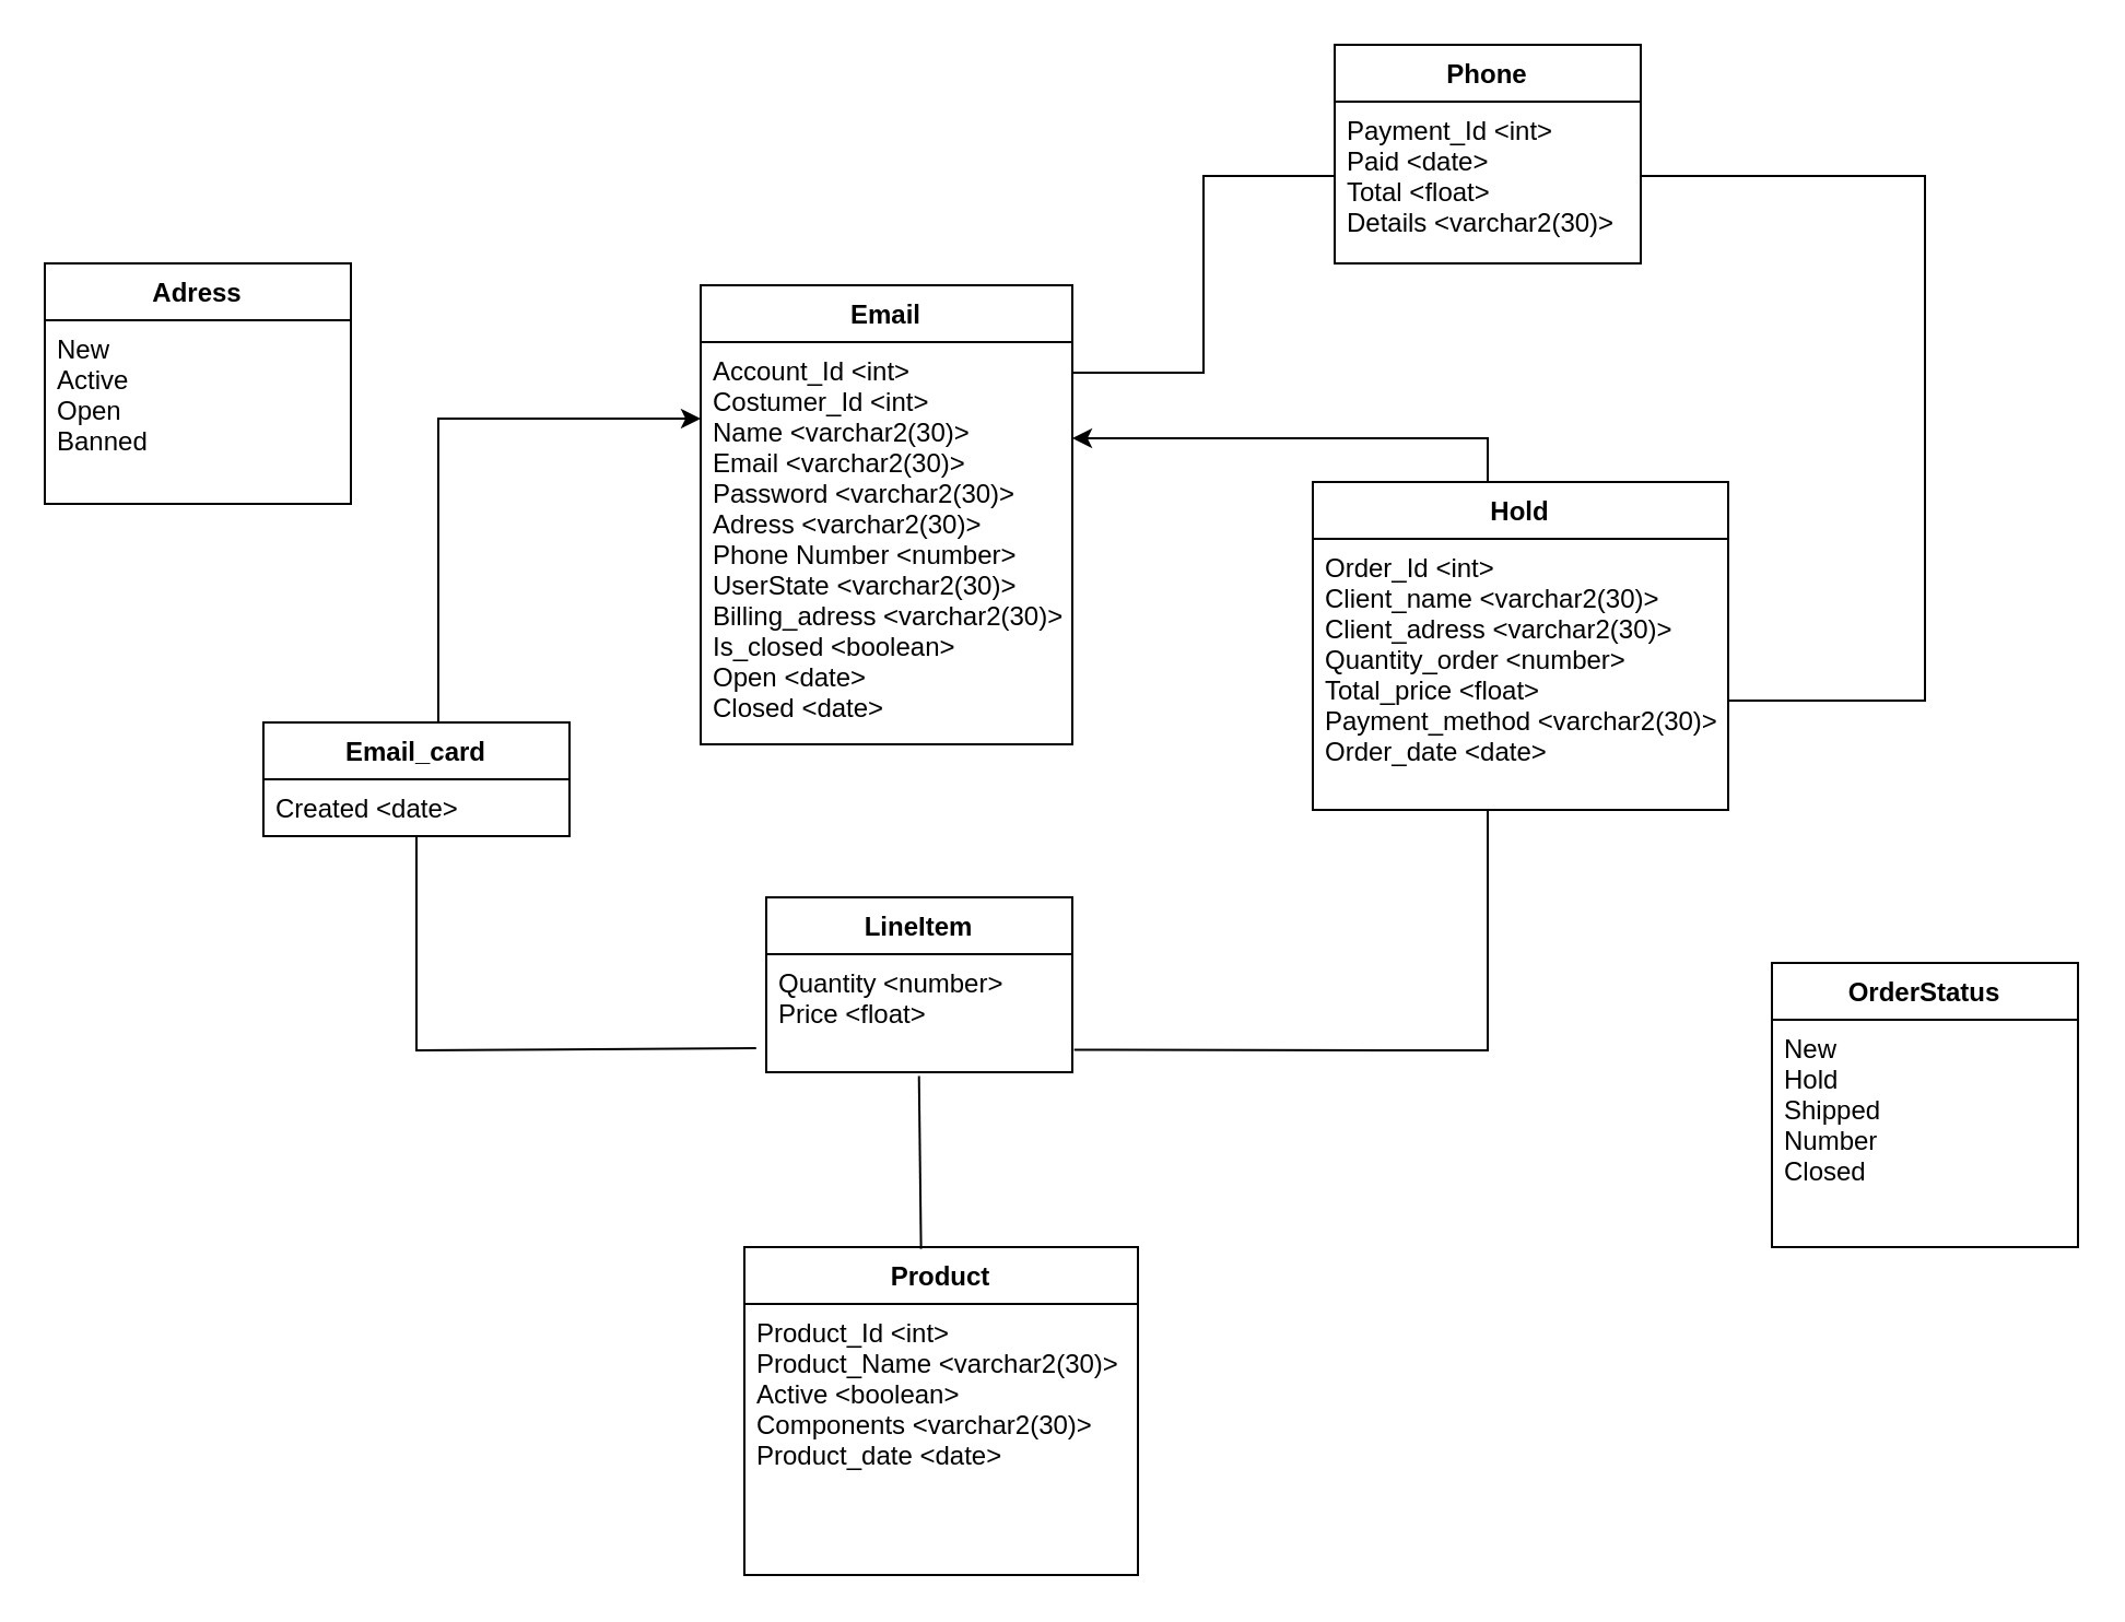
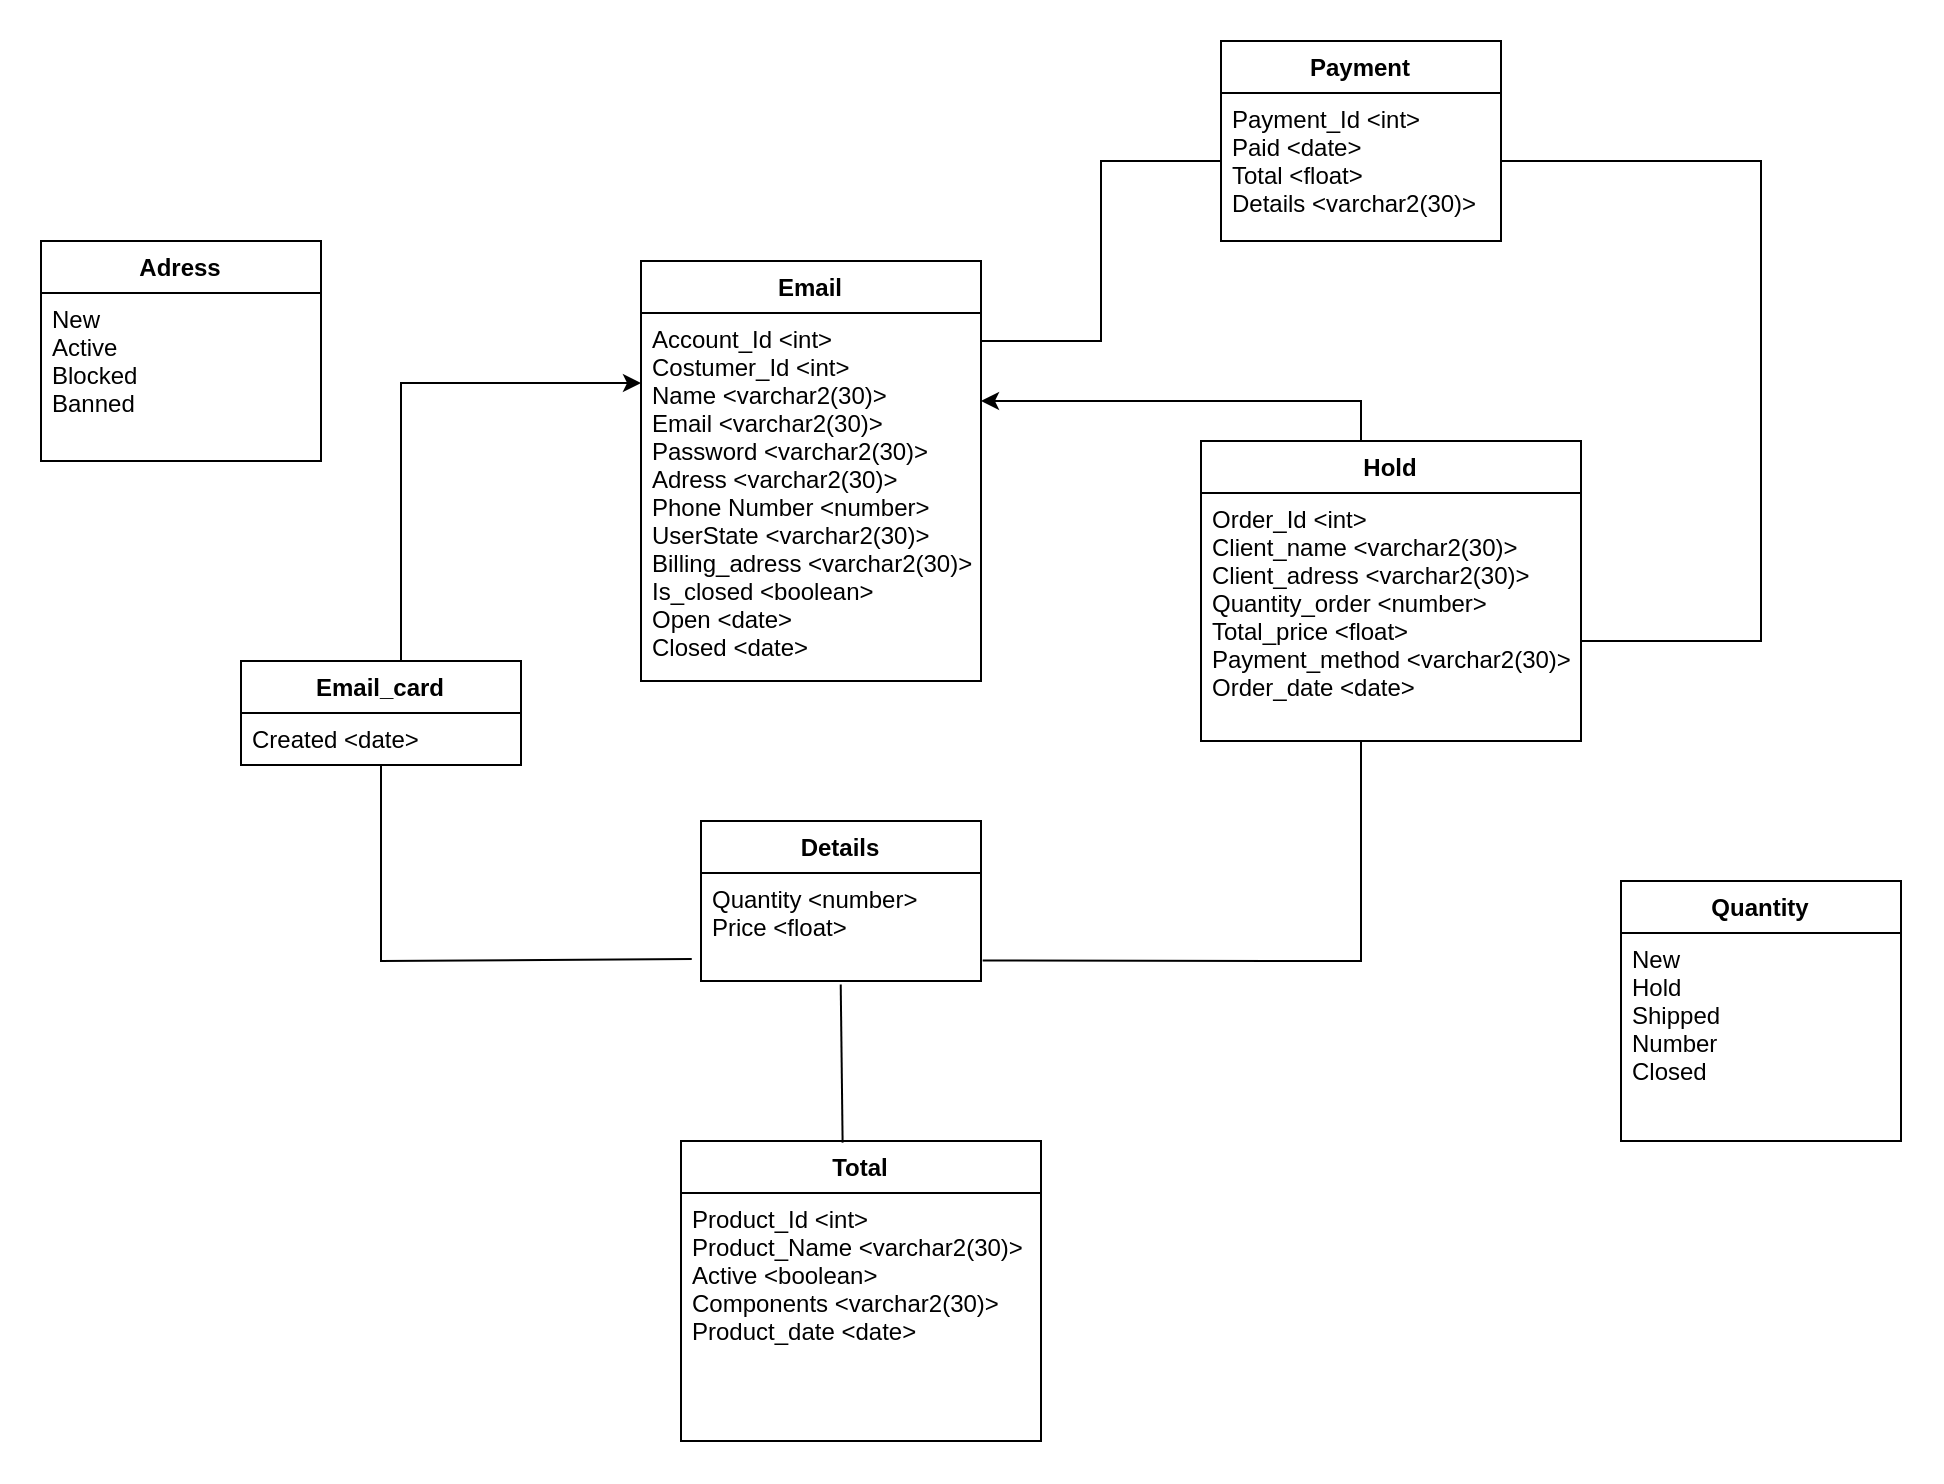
- <mxCell id="16" value="Phone" style="swimlane;fontStyle=1;childLayout=stackLayout;horizontal=1;startSize=26;fillColor=none;horizontalStack=0;resizeParent=1;resizeParentMax=0;resizeLast=0;collapsible=1;marginBottom=0;" parent="1" vertex="1"><mxGeometry x="610" y="20" width="140" height="100" as="geometry" /></mxCell>
+ <mxCell id="16" value="Payment" style="swimlane;fontStyle=1;childLayout=stackLayout;horizontal=1;startSize=26;fillColor=none;horizontalStack=0;resizeParent=1;resizeParentMax=0;resizeLast=0;collapsible=1;marginBottom=0;" parent="1" vertex="1"><mxGeometry x="610" y="20" width="140" height="100" as="geometry" /></mxCell>
- <mxCell id="11" value="New&#10;Active&#10;Open&#10;Banned" style="text;strokeColor=none;fillColor=none;align=left;verticalAlign=top;spacingLeft=4;spacingRight=4;overflow=hidden;rotatable=0;points=[[0,0.5],[1,0.5]];portConstraint=eastwest;" parent="10" vertex="1"><mxGeometry y="26" width="140" height="84" as="geometry" /></mxCell>
+ <mxCell id="11" value="New&#10;Active&#10;Blocked&#10;Banned" style="text;strokeColor=none;fillColor=none;align=left;verticalAlign=top;spacingLeft=4;spacingRight=4;overflow=hidden;rotatable=0;points=[[0,0.5],[1,0.5]];portConstraint=eastwest;" parent="10" vertex="1"><mxGeometry y="26" width="140" height="84" as="geometry" /></mxCell>
- <mxCell id="14" value="LineItem" style="swimlane;fontStyle=1;childLayout=stackLayout;horizontal=1;startSize=26;fillColor=none;horizontalStack=0;resizeParent=1;resizeParentMax=0;resizeLast=0;collapsible=1;marginBottom=0;" parent="1" vertex="1"><mxGeometry x="350" y="410" width="140" height="80" as="geometry" /></mxCell>
+ <mxCell id="14" value="Details" style="swimlane;fontStyle=1;childLayout=stackLayout;horizontal=1;startSize=26;fillColor=none;horizontalStack=0;resizeParent=1;resizeParentMax=0;resizeLast=0;collapsible=1;marginBottom=0;" parent="1" vertex="1"><mxGeometry x="350" y="410" width="140" height="80" as="geometry" /></mxCell>
- <mxCell id="12" value="OrderStatus" style="swimlane;fontStyle=1;childLayout=stackLayout;horizontal=1;startSize=26;fillColor=none;horizontalStack=0;resizeParent=1;resizeParentMax=0;resizeLast=0;collapsible=1;marginBottom=0;" parent="1" vertex="1"><mxGeometry x="810" y="440" width="140" height="130" as="geometry" /></mxCell>
+ <mxCell id="12" value="Quantity" style="swimlane;fontStyle=1;childLayout=stackLayout;horizontal=1;startSize=26;fillColor=none;horizontalStack=0;resizeParent=1;resizeParentMax=0;resizeLast=0;collapsible=1;marginBottom=0;" parent="1" vertex="1"><mxGeometry x="810" y="440" width="140" height="130" as="geometry" /></mxCell>
- <mxCell id="2" value="Product" style="swimlane;fontStyle=1;align=center;verticalAlign=top;childLayout=stackLayout;horizontal=1;startSize=26;horizontalStack=0;resizeParent=1;resizeLast=0;collapsible=1;marginBottom=0;rounded=0;shadow=0;strokeWidth=1;" parent="1" vertex="1"><mxGeometry x="340" y="570" width="180" height="150" as="geometry"><mxRectangle x="130" y="380" width="160" height="26" as="alternateBounds" /></mxGeometry></mxCell>
+ <mxCell id="2" value="Total" style="swimlane;fontStyle=1;align=center;verticalAlign=top;childLayout=stackLayout;horizontal=1;startSize=26;horizontalStack=0;resizeParent=1;resizeLast=0;collapsible=1;marginBottom=0;rounded=0;shadow=0;strokeWidth=1;" parent="1" vertex="1"><mxGeometry x="340" y="570" width="180" height="150" as="geometry"><mxRectangle x="130" y="380" width="160" height="26" as="alternateBounds" /></mxGeometry></mxCell>
